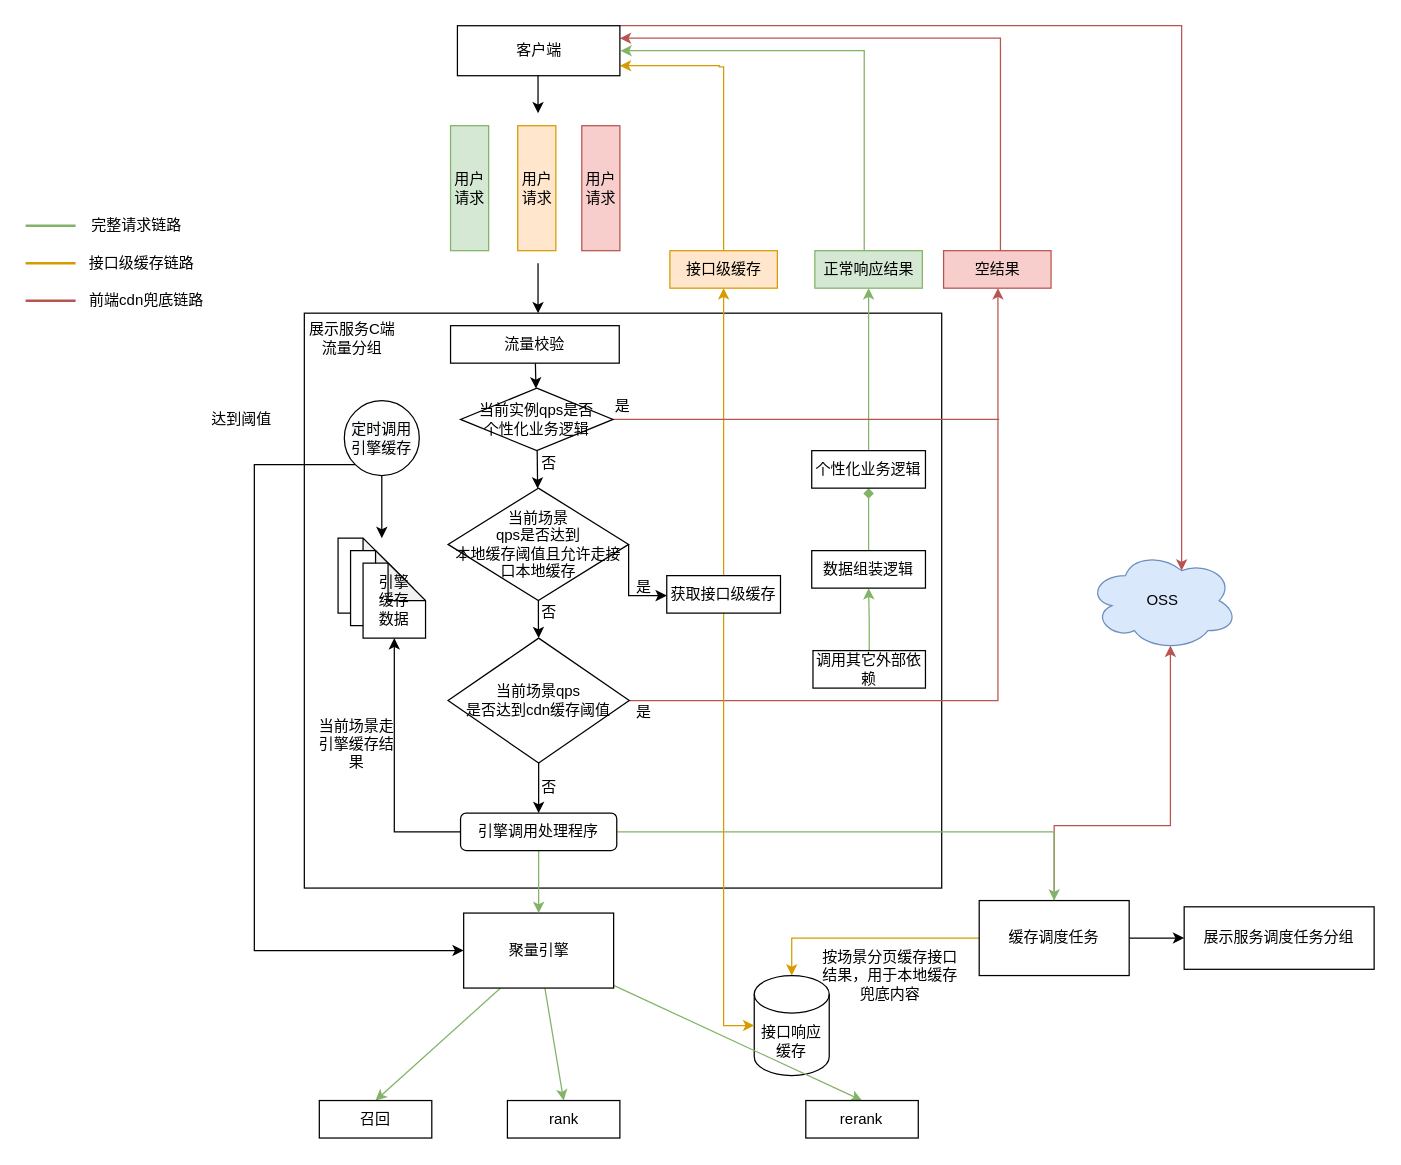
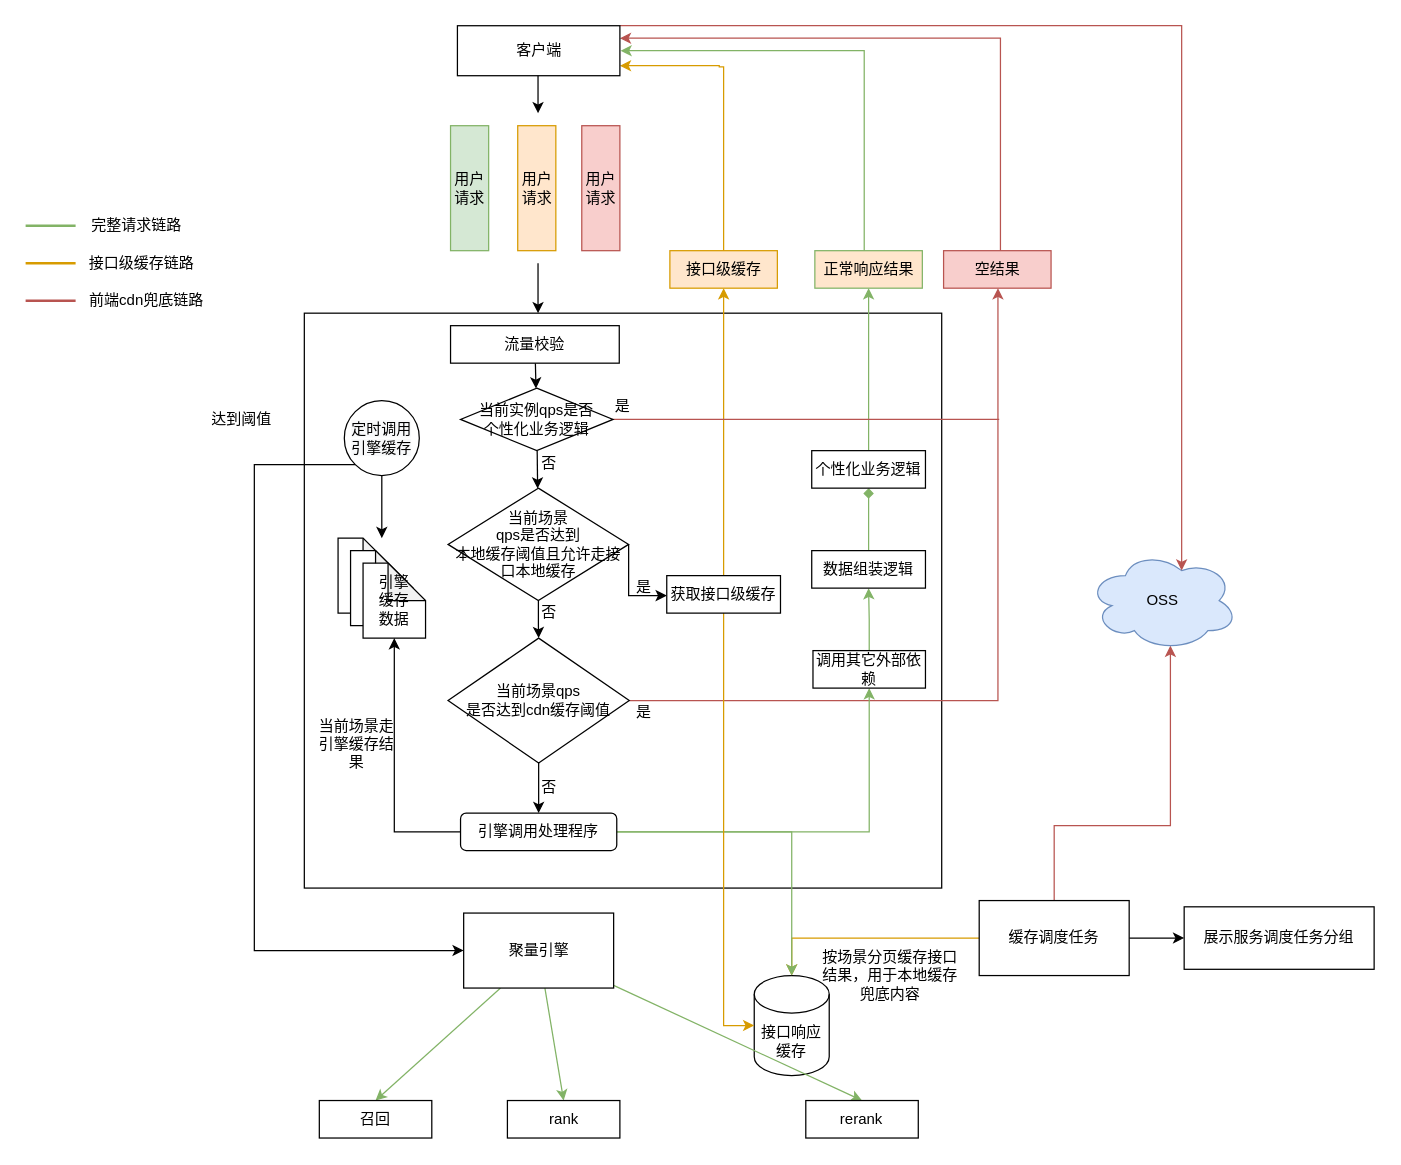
- <mxCell id="42" value="正常响应结果" style="rounded=0;whiteSpace=wrap;html=1;fillColor=#d5e8d4;strokeColor=#82b366;" parent="1" vertex="1"><mxGeometry x="651.5" y="200" width="86" height="30" as="geometry" /></mxCell>
+ <mxCell id="42" value="正常响应结果" style="rounded=0;whiteSpace=wrap;html=1;fillColor=#ffe6cc;strokeColor=#82b366;" parent="1" vertex="1"><mxGeometry x="651.5" y="200" width="86" height="30" as="geometry" /></mxCell>
- <mxCell id="9" value="展示服务C端&lt;br&gt;流量分组" style="text;html=1;strokeColor=none;fillColor=none;align=center;verticalAlign=middle;whiteSpace=wrap;rounded=0;" parent="1" vertex="1"><mxGeometry x="243" y="250" width="77" height="40" as="geometry" /></mxCell>
- <mxCell id="36" style="edgeStyle=orthogonalEdgeStyle;rounded=0;orthogonalLoop=1;jettySize=auto;html=1;fillColor=#d5e8d4;strokeColor=#82b366;" parent="1" source="37" target="8" edge="1"><mxGeometry relative="1" as="geometry" /></mxCell>
+ <mxCell id="36" style="edgeStyle=orthogonalEdgeStyle;rounded=0;orthogonalLoop=1;jettySize=auto;html=1;fillColor=#d5e8d4;strokeColor=#82b366;" parent="1" source="37" target="40" edge="1"><mxGeometry relative="1" as="geometry" /></mxCell>
- <mxCell id="35" value="" style="edgeStyle=orthogonalEdgeStyle;rounded=0;orthogonalLoop=1;jettySize=auto;html=1;fillColor=#d5e8d4;strokeColor=#82b366;" parent="1" source="37" target="31" edge="1"><mxGeometry relative="1" as="geometry" /></mxCell>
+ <mxCell id="35" value="" style="edgeStyle=orthogonalEdgeStyle;rounded=0;orthogonalLoop=1;jettySize=auto;html=1;fillColor=#d5e8d4;strokeColor=#82b366;" parent="1" source="37" target="11" edge="1"><mxGeometry relative="1" as="geometry" /></mxCell>
